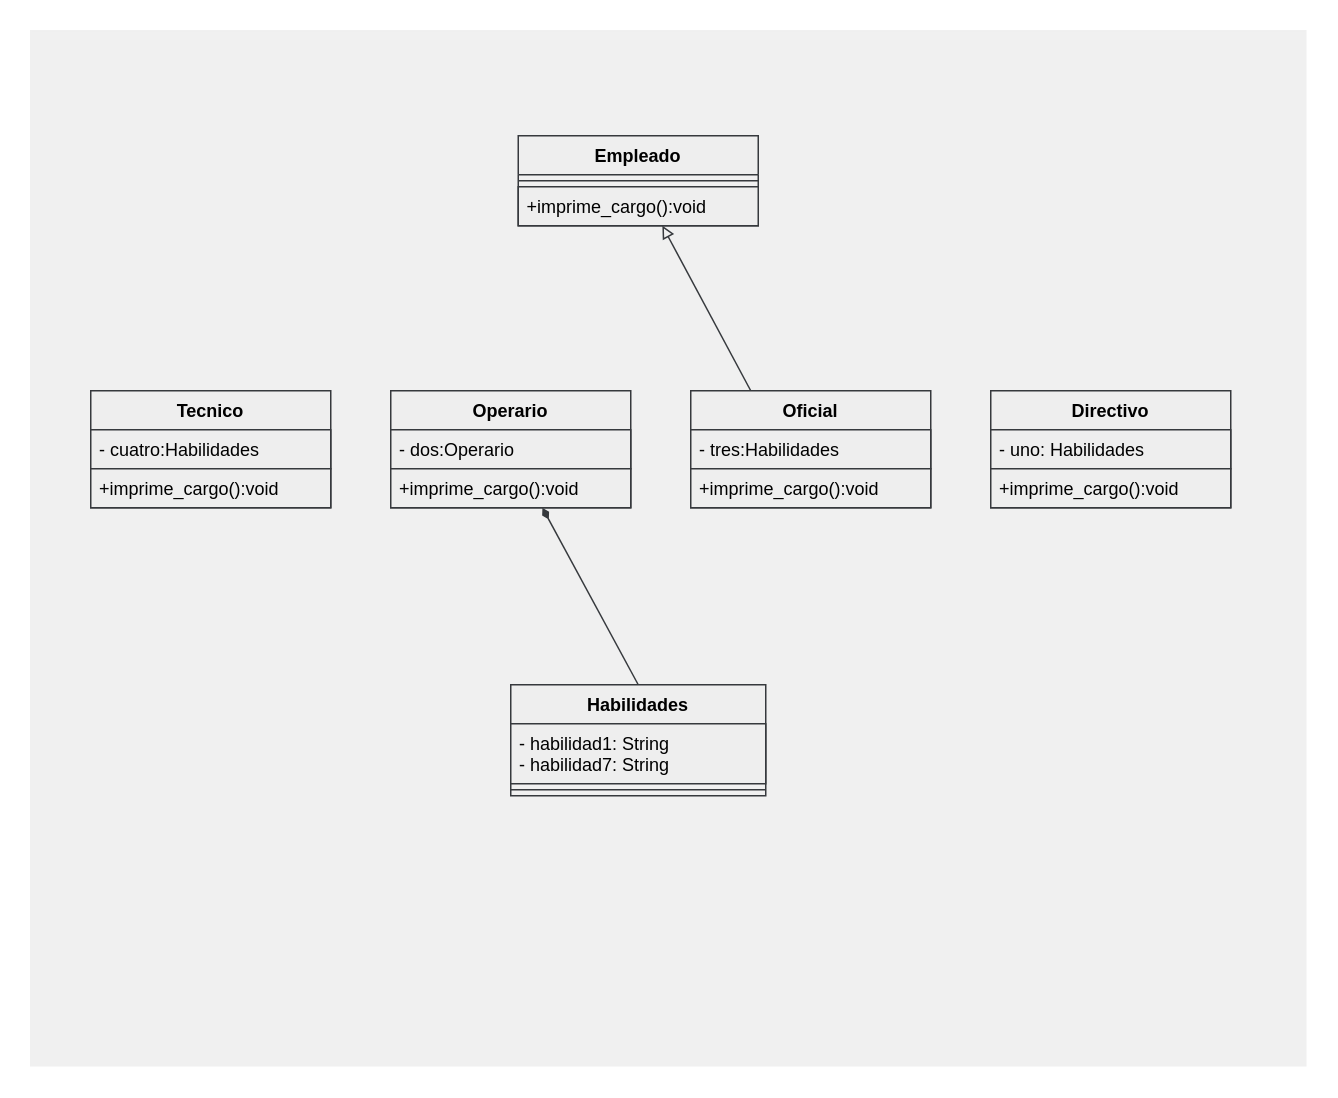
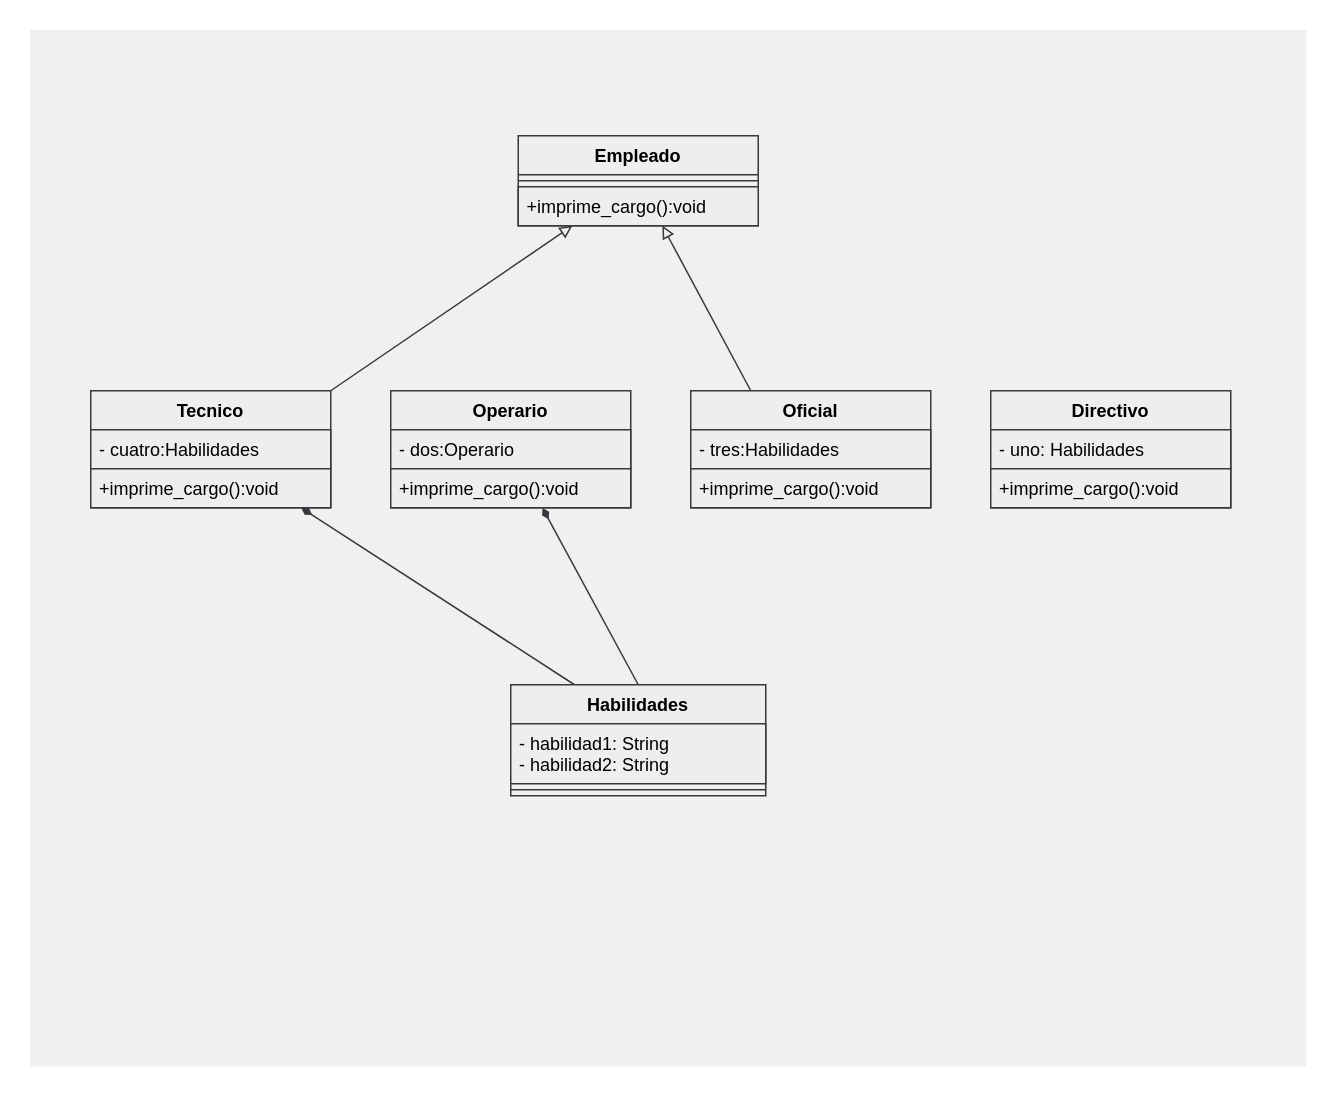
+ <mxCell id="21" style="edgeStyle=none;html=1;exitX=1;exitY=0;exitDx=0;exitDy=0;endArrow=block;endFill=0;swimlaneLine=1;fontColor=#000000;labelBackgroundColor=none;fillColor=#eeeeee;strokeColor=#36393d;" parent="1" source="22" target="8" edge="1"><mxGeometry relative="1" as="geometry"><mxPoint x="350" y="170" as="targetPoint" /></mxGeometry></mxCell>
+ <mxCell id="3" style="html=1;exitX=0.25;exitY=0;exitDx=0;exitDy=0;endArrow=diamondThin;endFill=1;swimlaneLine=1;fontColor=#000000;labelBackgroundColor=none;fillColor=#eeeeee;strokeColor=#36393d;" parent="1" source="5" target="22" edge="1"><mxGeometry relative="1" as="geometry" /></mxCell>
- <mxCell id="6" value="- habilidad1: String&#10;- habilidad7: String&#10;" style="text;align=left;verticalAlign=top;spacingLeft=4;spacingRight=4;overflow=hidden;rotatable=0;points=[[0,0.5],[1,0.5]];portConstraint=eastwest;swimlaneLine=1;labelBackgroundColor=none;fillColor=#eeeeee;strokeColor=#36393d;fontColor=#000000;" parent="5" vertex="1"><mxGeometry y="26" width="170" height="40" as="geometry" /></mxCell>
+ <mxCell id="6" value="- habilidad1: String&#10;- habilidad2: String&#10;" style="text;align=left;verticalAlign=top;spacingLeft=4;spacingRight=4;overflow=hidden;rotatable=0;points=[[0,0.5],[1,0.5]];portConstraint=eastwest;swimlaneLine=1;labelBackgroundColor=none;fillColor=#eeeeee;strokeColor=#36393d;fontColor=#000000;" parent="5" vertex="1"><mxGeometry y="26" width="170" height="40" as="geometry" /></mxCell>
